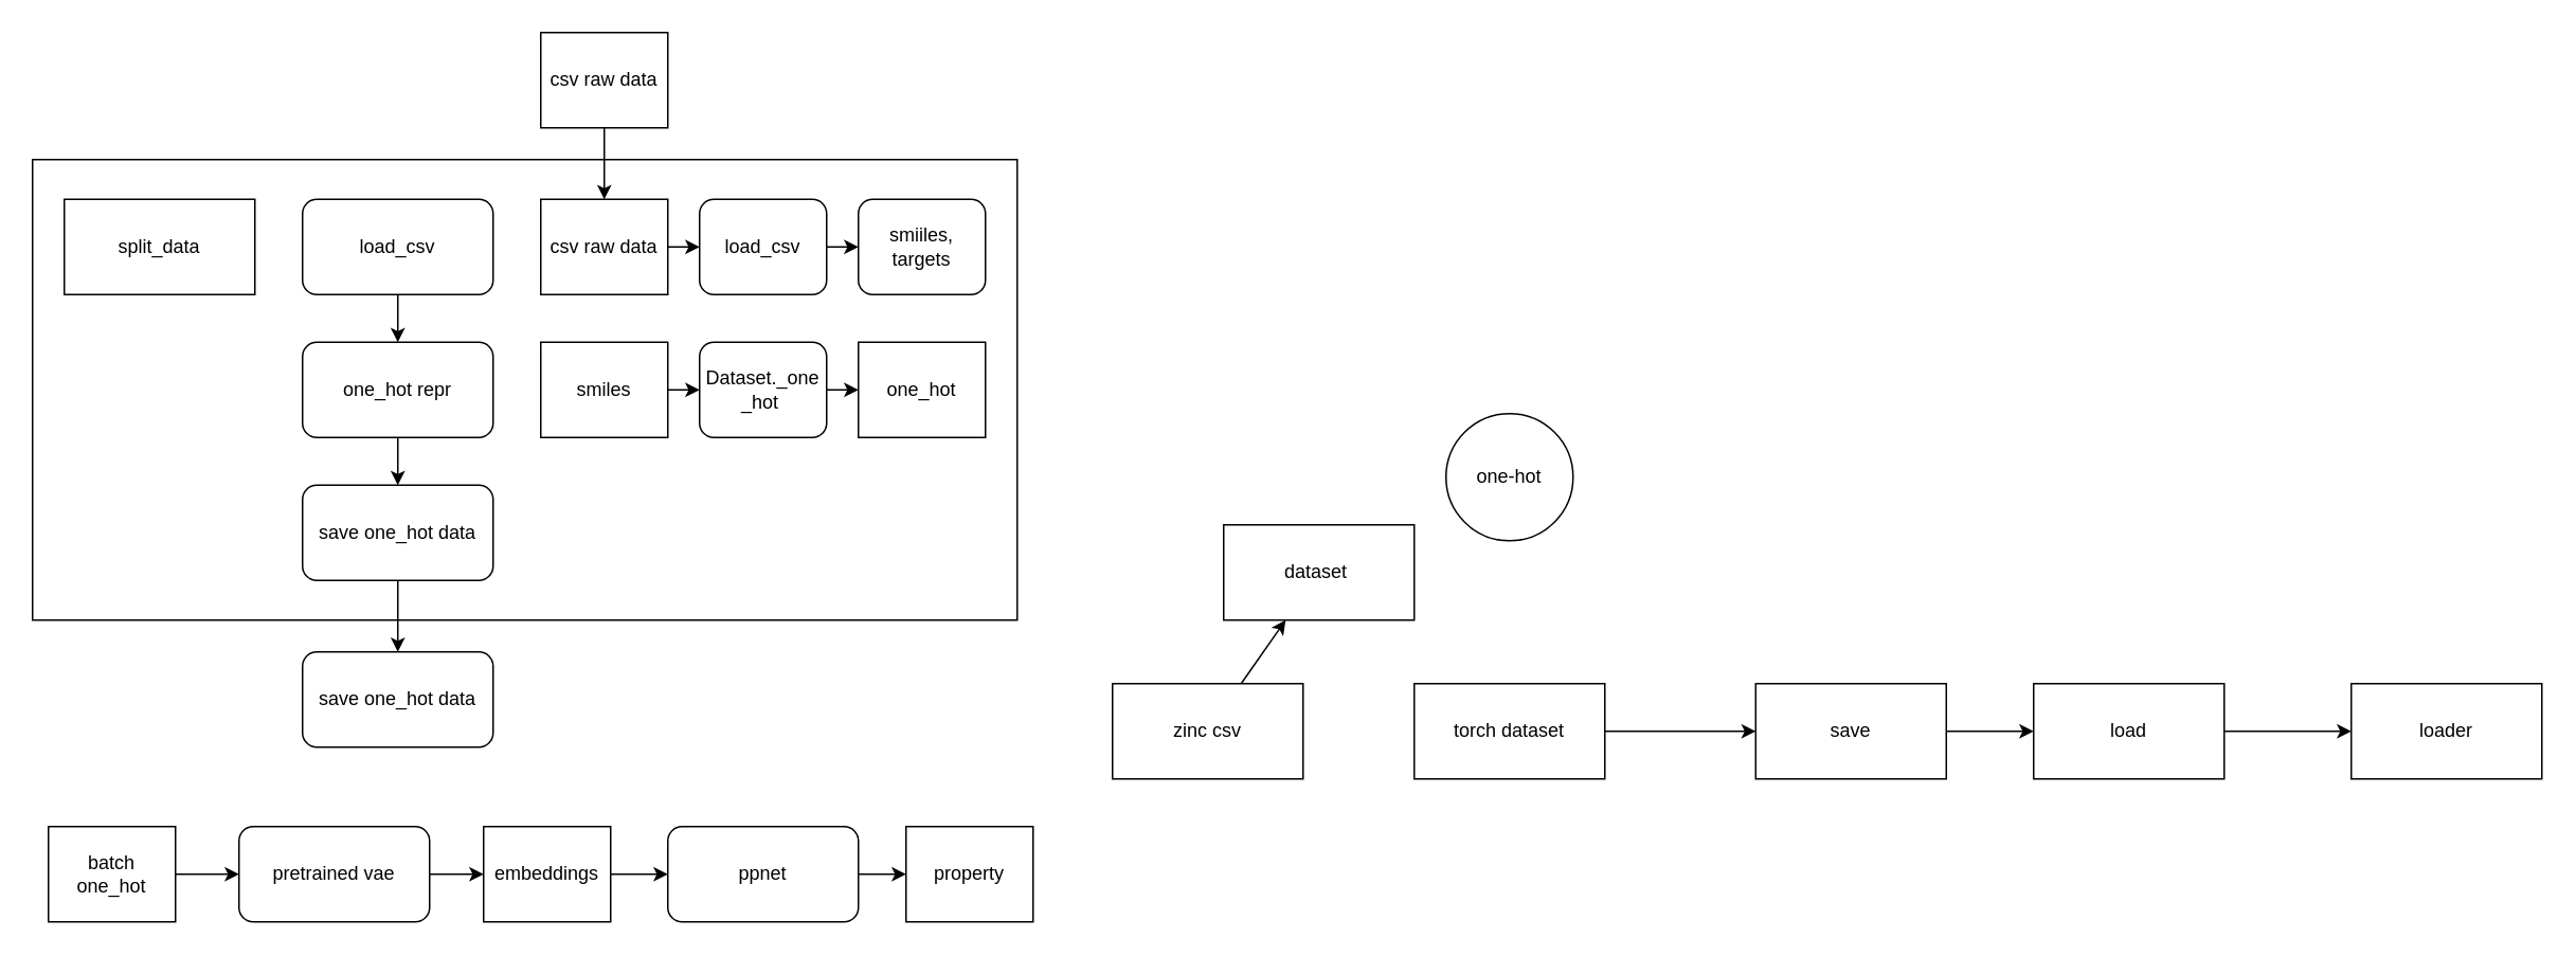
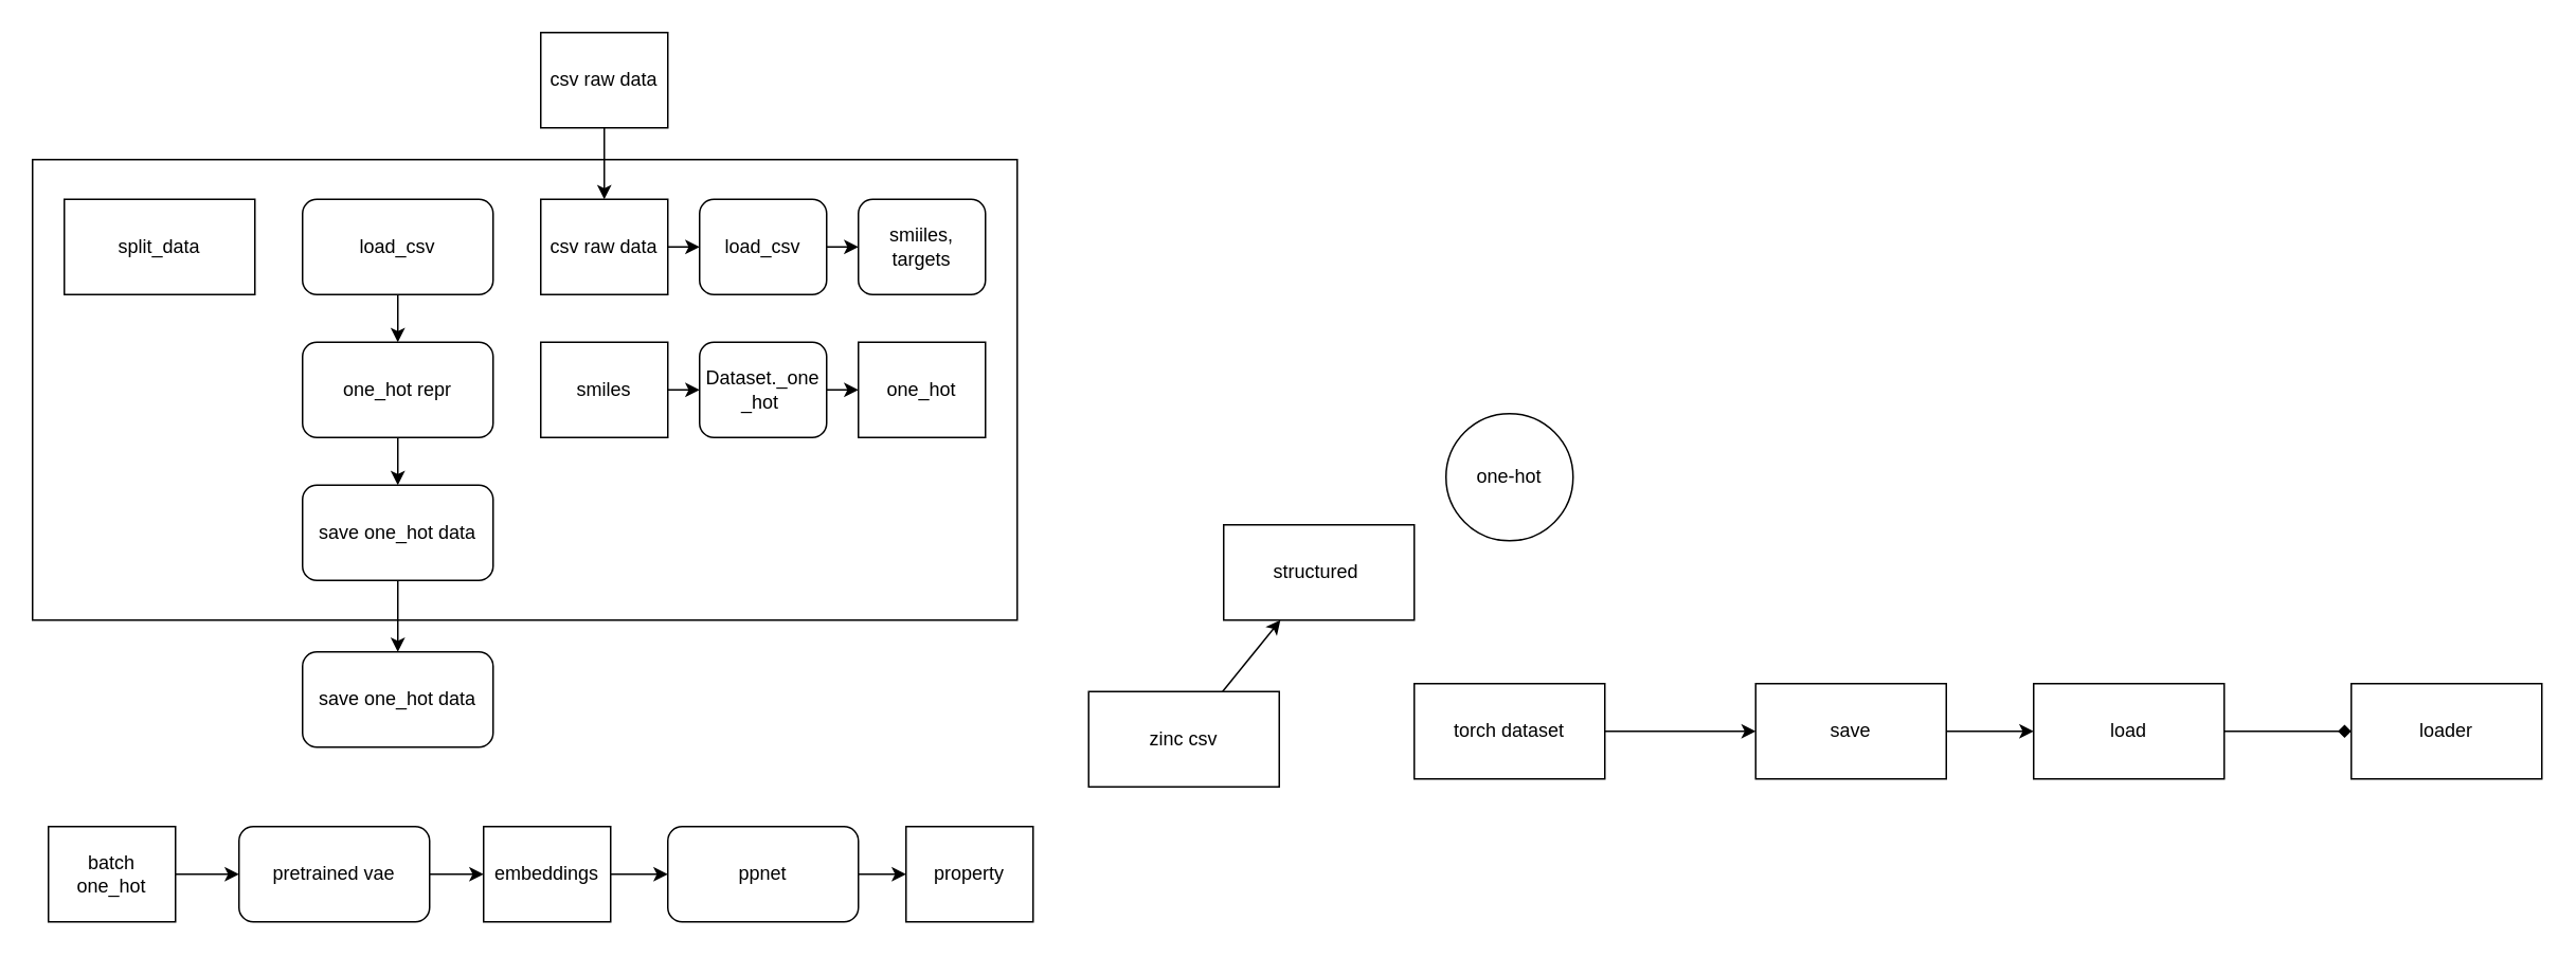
- <mxCell id="2" value="dataset&amp;nbsp;" style="rounded=0;whiteSpace=wrap;html=1;" parent="1" vertex="1"><mxGeometry x="770" y="330" width="120" height="60" as="geometry" /></mxCell>
+ <mxCell id="2" value="structured&amp;nbsp;" style="rounded=0;whiteSpace=wrap;html=1;" parent="1" vertex="1"><mxGeometry x="770" y="330" width="120" height="60" as="geometry" /></mxCell>
- <mxCell id="5" value="zinc csv" style="rounded=0;whiteSpace=wrap;html=1;" parent="1" vertex="1"><mxGeometry x="700" y="430" width="120" height="60" as="geometry" /></mxCell>
+ <mxCell id="5" value="zinc csv" style="rounded=0;whiteSpace=wrap;html=1;" parent="1" vertex="1"><mxGeometry x="685" y="435" width="120" height="60" as="geometry" /></mxCell>
- <mxCell id="10" value="" style="edgeStyle=none;html=1;" parent="1" source="11" target="12" edge="1"><mxGeometry relative="1" as="geometry" /></mxCell>
+ <mxCell id="10" value="" style="edgeStyle=none;html=1;endArrow=diamond;" parent="1" source="11" target="12" edge="1"><mxGeometry relative="1" as="geometry" /></mxCell>
